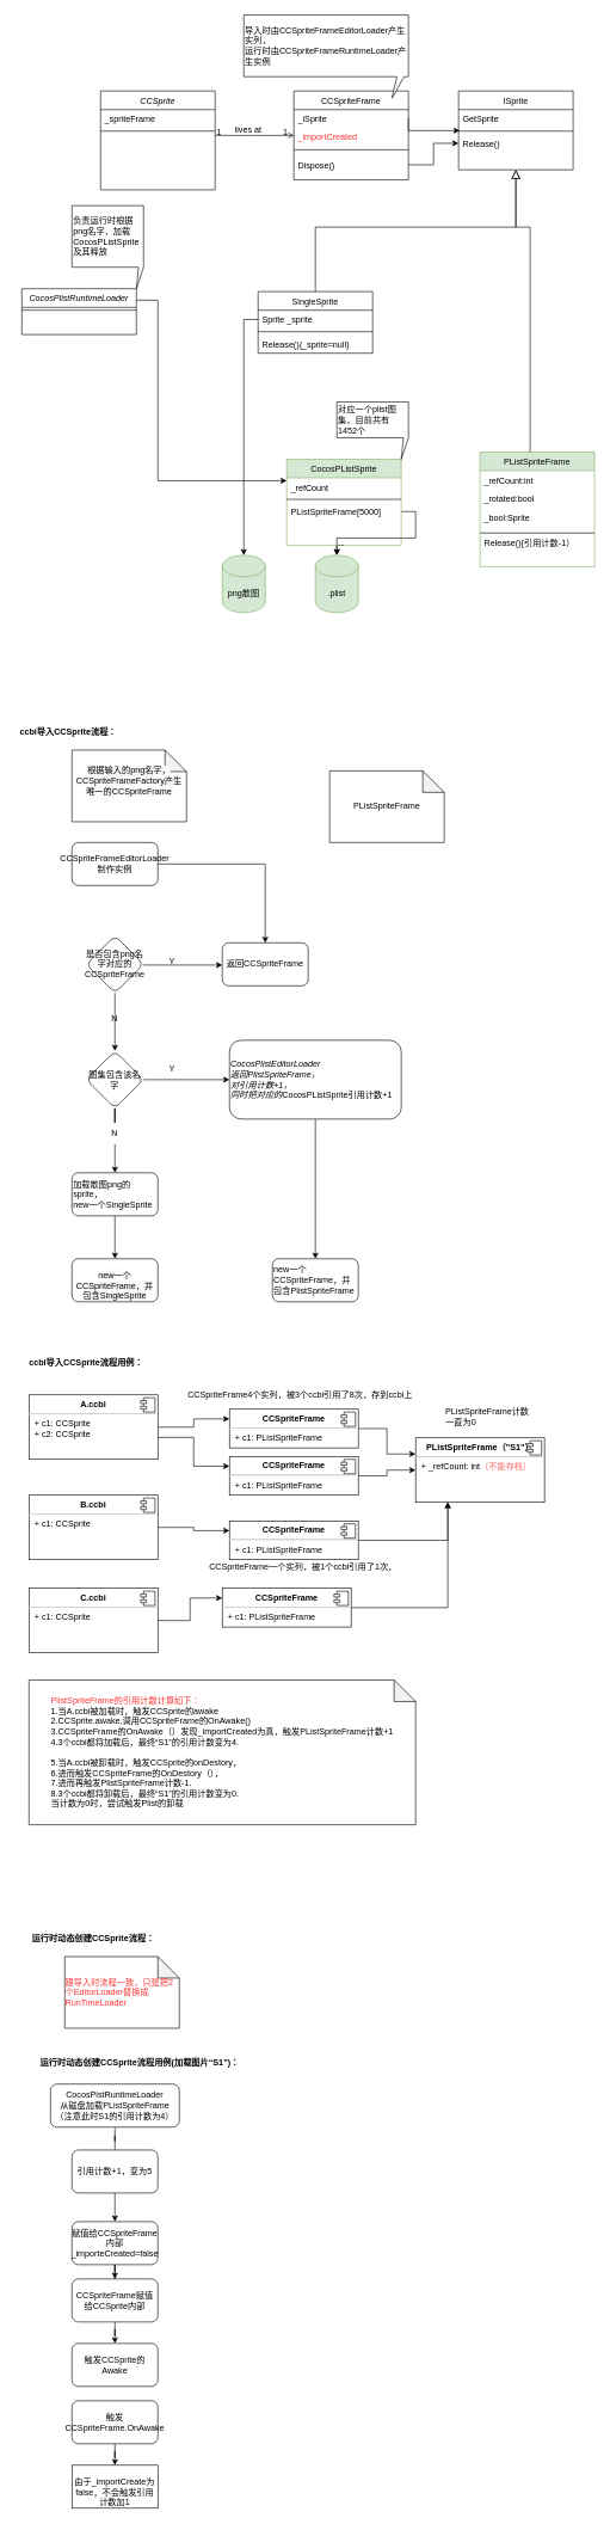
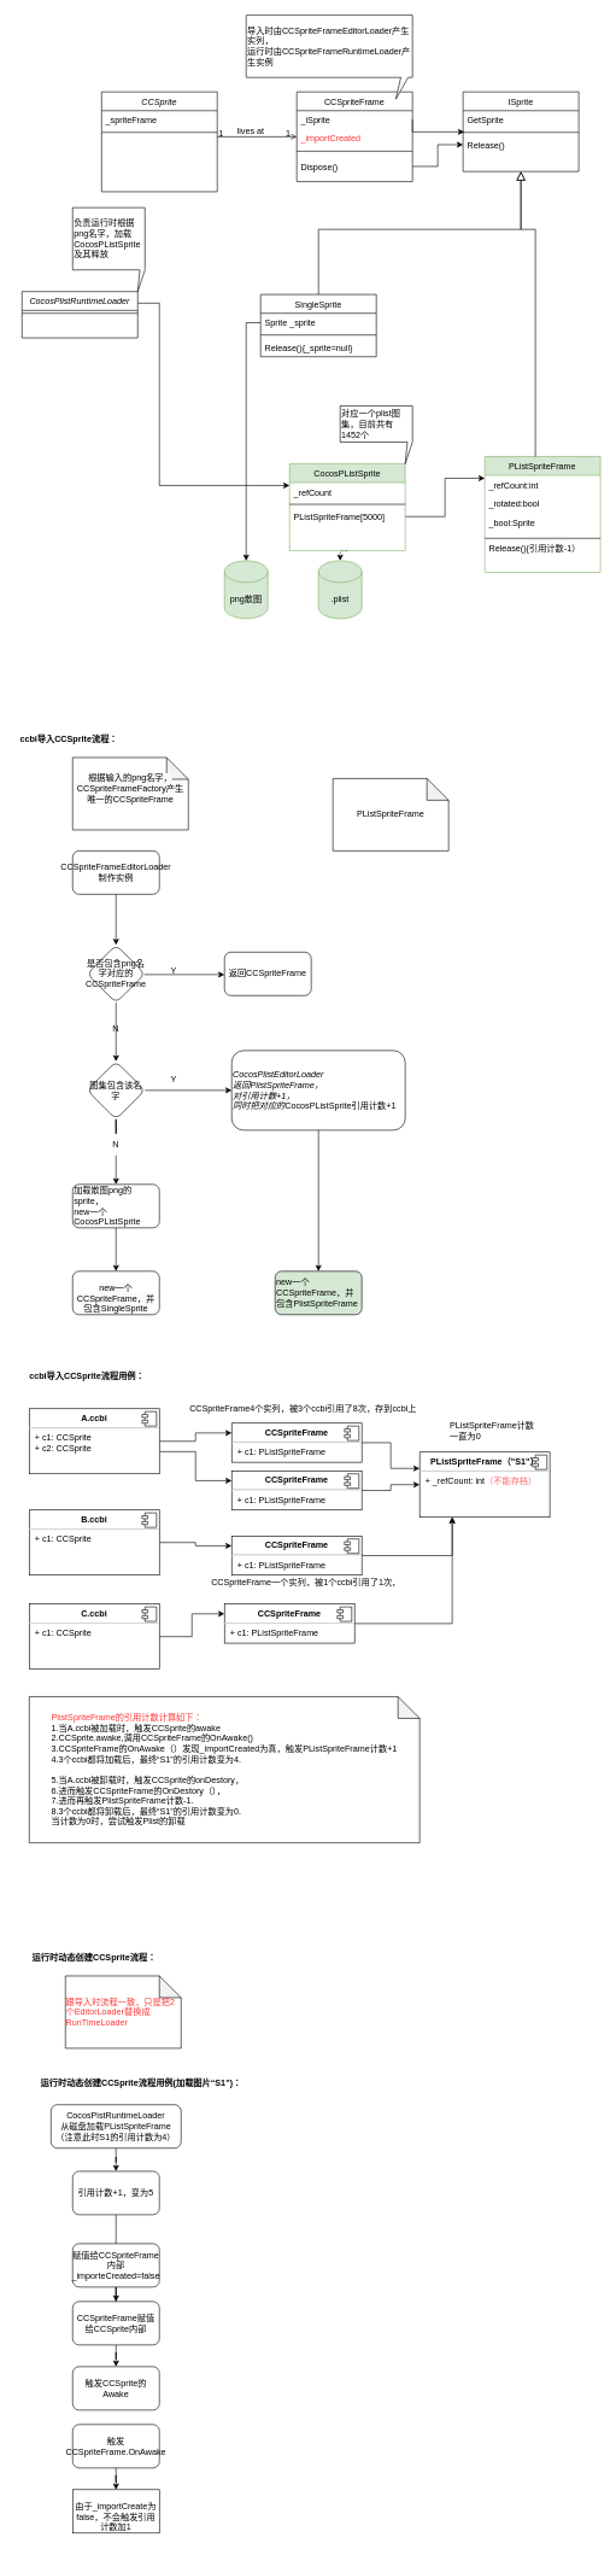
- <mxCell id="31" value="" style="edgeStyle=orthogonalEdgeStyle;rounded=0;orthogonalLoop=1;jettySize=auto;html=1;exitX=1;exitY=0.5;exitDx=0;exitDy=0;" edge="1" parent="1" source="36" target="37"><mxGeometry relative="1" as="geometry" /></mxCell>
+ <mxCell id="31" value="" style="edgeStyle=orthogonalEdgeStyle;rounded=0;orthogonalLoop=1;jettySize=auto;html=1;entryX=0;entryY=0.154;entryDx=0;entryDy=0;entryPerimeter=0;exitX=1;exitY=0.5;exitDx=0;exitDy=0;" edge="1" parent="1" source="36" target="11"><mxGeometry relative="1" as="geometry" /></mxCell>
- <mxCell id="32" style="edgeStyle=orthogonalEdgeStyle;rounded=0;orthogonalLoop=1;jettySize=auto;html=1;exitX=0.5;exitY=1;exitDx=0;exitDy=0;entryX=0.5;entryY=0;entryDx=0;entryDy=0;entryPerimeter=0;" edge="1" parent="1" source="33" target="37"><mxGeometry relative="1" as="geometry" /></mxCell>
+ <mxCell id="32" style="edgeStyle=orthogonalEdgeStyle;rounded=0;orthogonalLoop=1;jettySize=auto;html=1;exitX=0.5;exitY=1;exitDx=0;exitDy=0;entryX=0.5;entryY=0;entryDx=0;entryDy=0;entryPerimeter=0;dashed=1;" edge="1" parent="1" source="33" target="37"><mxGeometry relative="1" as="geometry" /></mxCell>
- <mxCell id="47" value="" style="edgeStyle=orthogonalEdgeStyle;rounded=0;orthogonalLoop=1;jettySize=auto;html=1;" edge="1" parent="1" source="48" target="53"><mxGeometry relative="1" as="geometry" /></mxCell>
+ <mxCell id="47" value="" style="edgeStyle=orthogonalEdgeStyle;rounded=0;orthogonalLoop=1;jettySize=auto;html=1;" edge="1" parent="1" source="48" target="52"><mxGeometry relative="1" as="geometry" /></mxCell>
- <mxCell id="60" value="加载散图png的sprite，&lt;br&gt;&lt;span style=&quot;&quot;&gt;new一个&lt;/span&gt;&lt;span style=&quot;&quot;&gt;SingleSprite&lt;/span&gt;" style="whiteSpace=wrap;html=1;rounded=1;align=left;" vertex="1" parent="1"><mxGeometry x="100" y="1636" width="120" height="60" as="geometry" /></mxCell>
+ <mxCell id="60" value="加载散图png的sprite，&lt;br&gt;&lt;span style=&quot;&quot;&gt;new一个&lt;/span&gt;&lt;span style=&quot;&quot;&gt;CocosPListSprite&lt;/span&gt;" style="whiteSpace=wrap;html=1;rounded=1;align=left;" vertex="1" parent="1"><mxGeometry x="100" y="1636" width="120" height="60" as="geometry" /></mxCell>
- <mxCell id="67" value="new一个CCSpriteFrame，并包含PlistSpriteFrame" style="whiteSpace=wrap;html=1;align=left;rounded=1;" vertex="1" parent="1"><mxGeometry x="380" y="1756" width="120" height="60" as="geometry" /></mxCell>
+ <mxCell id="67" value="new一个CCSpriteFrame，并包含PlistSpriteFrame" style="whiteSpace=wrap;html=1;align=left;rounded=1;fillColor=#d5e8d4;" vertex="1" parent="1"><mxGeometry x="380" y="1756" width="120" height="60" as="geometry" /></mxCell>
- <mxCell id="94" value="" style="edgeStyle=orthogonalEdgeStyle;rounded=0;orthogonalLoop=1;jettySize=auto;html=1;fontColor=#000000;entryX=0.5;entryY=0;entryDx=0;entryDy=0;endArrow=none;" edge="1" parent="1" source="95" target="111"><mxGeometry relative="1" as="geometry" /></mxCell>
+ <mxCell id="94" value="" style="edgeStyle=orthogonalEdgeStyle;rounded=0;orthogonalLoop=1;jettySize=auto;html=1;fontColor=#000000;entryX=0.5;entryY=0;entryDx=0;entryDy=0;" edge="1" parent="1" source="95" target="111"><mxGeometry relative="1" as="geometry" /></mxCell>
- <mxCell id="110" value="" style="edgeStyle=orthogonalEdgeStyle;rounded=0;orthogonalLoop=1;jettySize=auto;html=1;fontColor=#000000;" edge="1" parent="1" source="111" target="101"><mxGeometry relative="1" as="geometry" /></mxCell>
+ <mxCell id="110" value="" style="edgeStyle=orthogonalEdgeStyle;rounded=0;orthogonalLoop=1;jettySize=auto;html=1;fontColor=#000000;endArrow=none;" edge="1" parent="1" source="111" target="101"><mxGeometry relative="1" as="geometry" /></mxCell>
